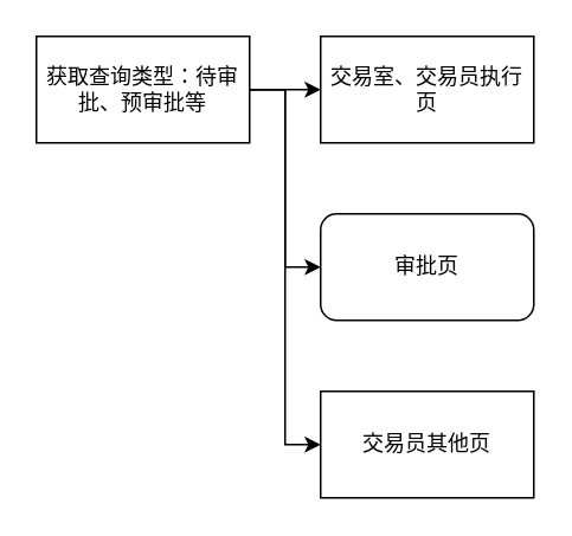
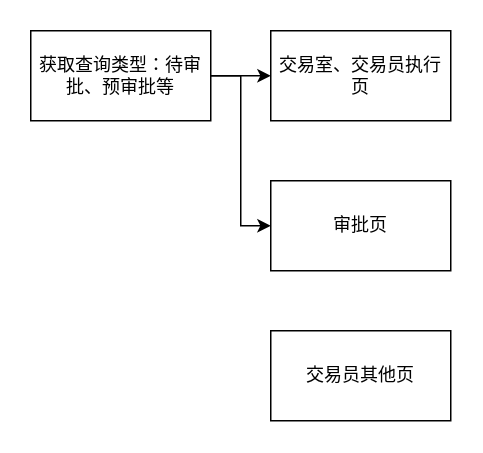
- <mxCell id="7" value="审批页" style="whiteSpace=wrap;html=1;rounded=1;" vertex="1" parent="1"><mxGeometry x="180" y="120" width="120" height="60" as="geometry" /></mxCell>
+ <mxCell id="7" value="审批页" style="rounded=0;whiteSpace=wrap;html=1;" vertex="1" parent="1"><mxGeometry x="180" y="120" width="120" height="60" as="geometry" /></mxCell>
- <mxCell id="4" style="edgeStyle=orthogonalEdgeStyle;rounded=0;orthogonalLoop=1;jettySize=auto;html=1;exitX=1;exitY=0.5;exitDx=0;exitDy=0;entryX=0;entryY=0.5;entryDx=0;entryDy=0;" edge="1" parent="1" source="5" target="8"><mxGeometry relative="1" as="geometry" /></mxCell>
